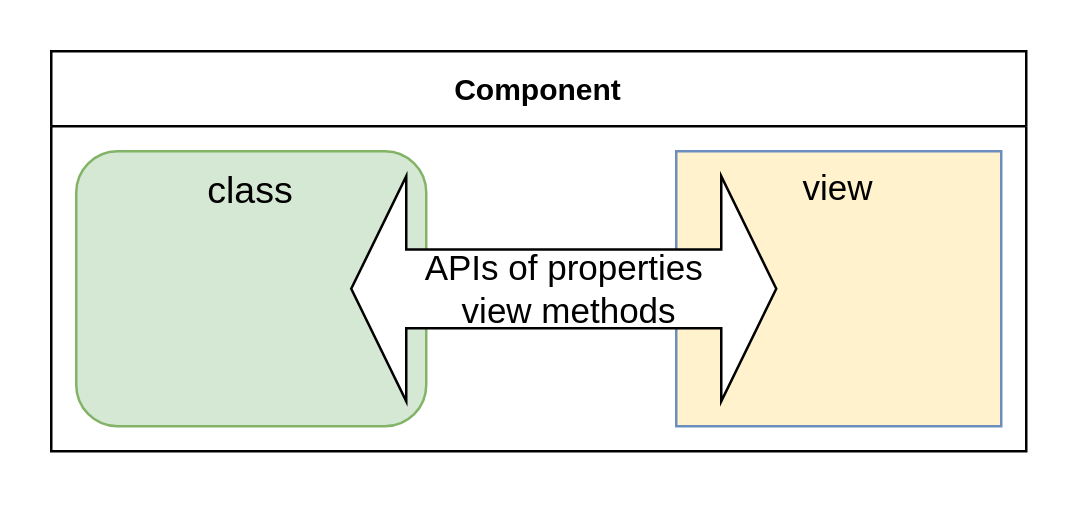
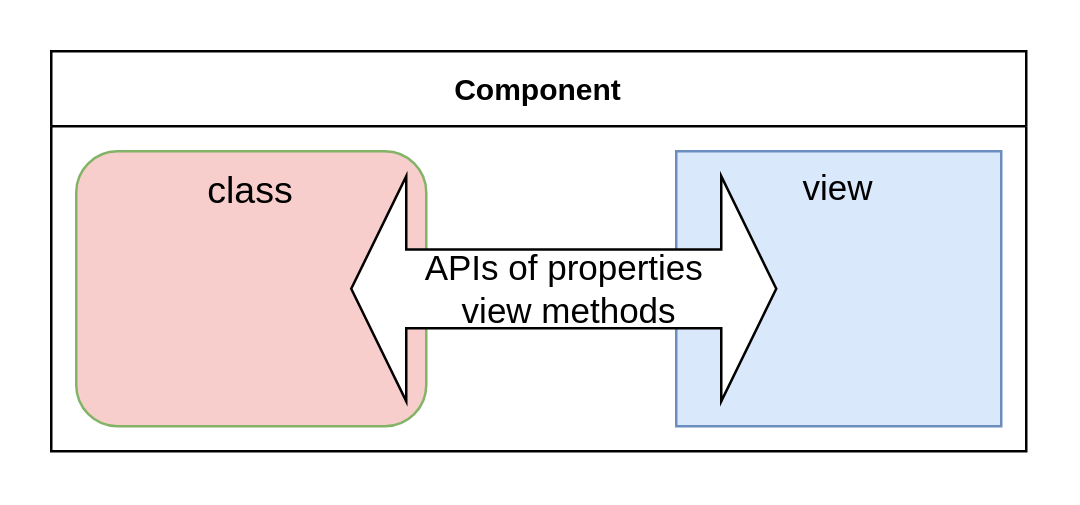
- <mxCell id="3" value="&lt;font style=&quot;font-size: 15px&quot;&gt;class&lt;/font&gt;" style="rounded=1;whiteSpace=wrap;html=1;verticalAlign=top;fillColor=#d5e8d4;strokeColor=#82b366;" vertex="1" parent="2"><mxGeometry x="10" y="40" width="140" height="110" as="geometry" /></mxCell>
+ <mxCell id="3" value="&lt;font style=&quot;font-size: 15px&quot;&gt;class&lt;/font&gt;" style="rounded=1;whiteSpace=wrap;html=1;verticalAlign=top;fillColor=#f8cecc;strokeColor=#82b366;" vertex="1" parent="2"><mxGeometry x="10" y="40" width="140" height="110" as="geometry" /></mxCell>
- <mxCell id="4" value="view" style="rounded=0;whiteSpace=wrap;html=1;verticalAlign=top;fontSize=14;fillColor=#fff2cc;strokeColor=#6c8ebf;" vertex="1" parent="2"><mxGeometry x="250" y="40" width="130" height="110" as="geometry" /></mxCell>
+ <mxCell id="4" value="view" style="rounded=0;whiteSpace=wrap;html=1;verticalAlign=top;fontSize=14;fillColor=#dae8fc;strokeColor=#6c8ebf;" vertex="1" parent="2"><mxGeometry x="250" y="40" width="130" height="110" as="geometry" /></mxCell>
